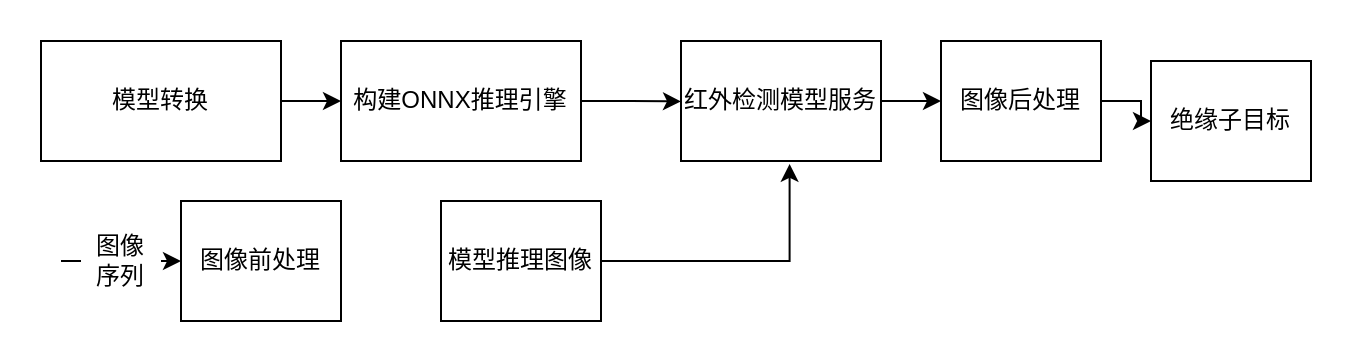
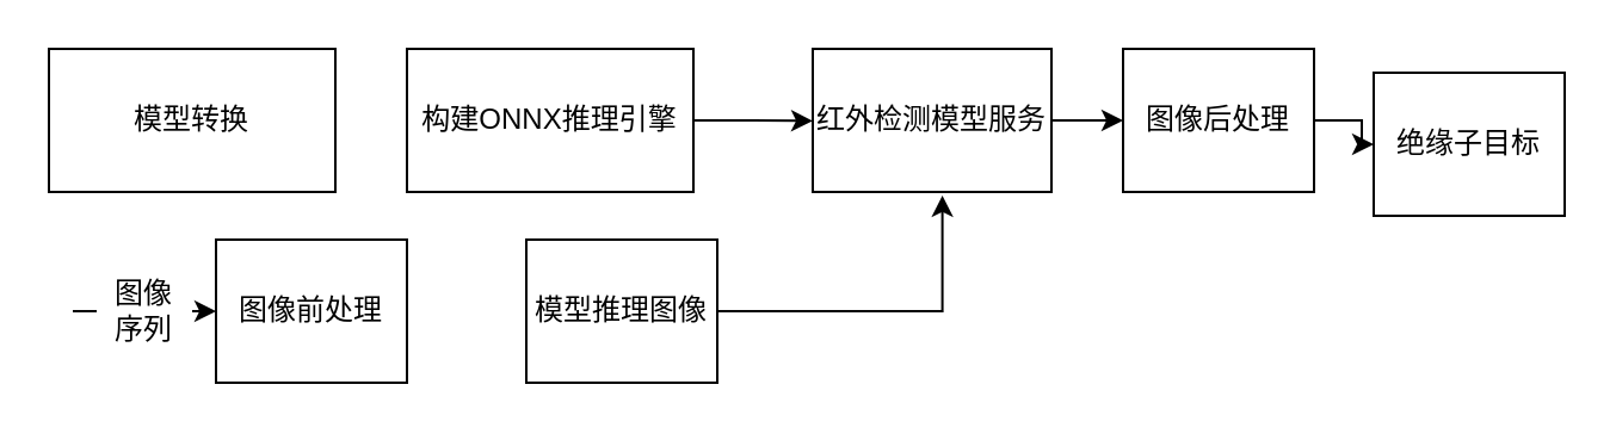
- <mxCell id="2" style="edgeStyle=orthogonalEdgeStyle;rounded=0;orthogonalLoop=1;jettySize=auto;html=1;exitX=1;exitY=0.5;exitDx=0;exitDy=0;" edge="1" parent="1" source="3" target="5"><mxGeometry relative="1" as="geometry" /></mxCell>
